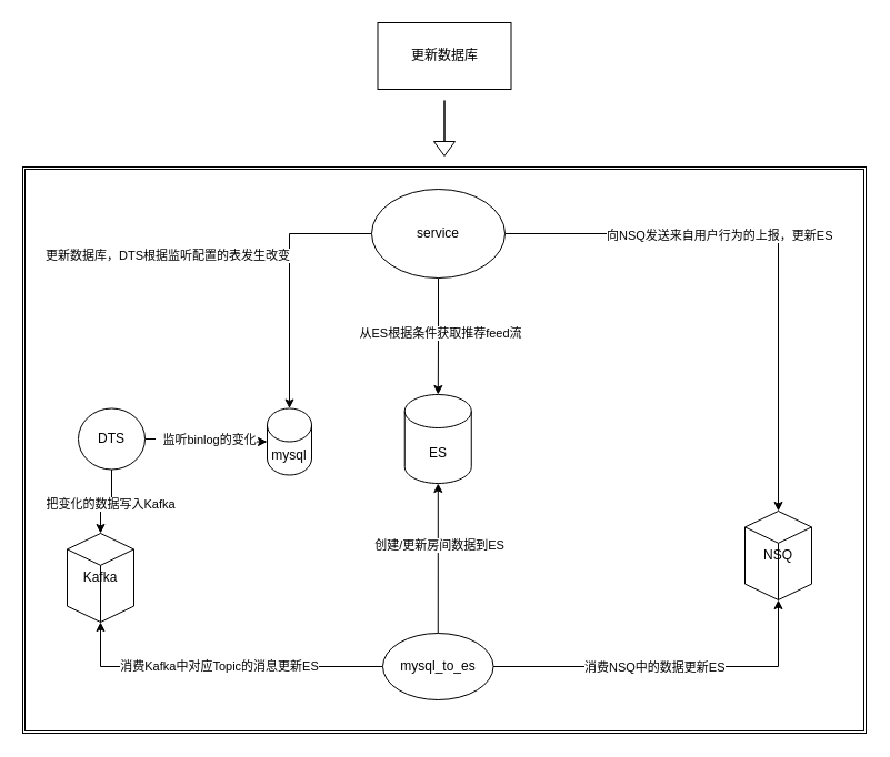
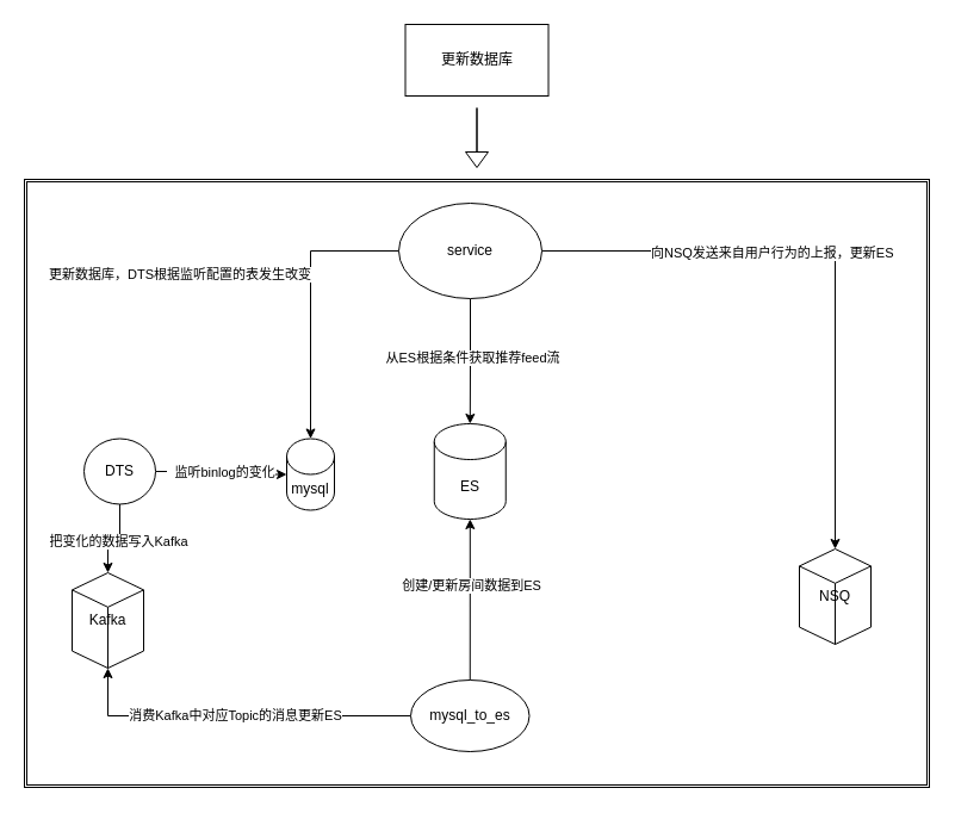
- <mxCell id="12" value="" style="edgeStyle=orthogonalEdgeStyle;rounded=0;orthogonalLoop=1;jettySize=auto;html=1;" parent="1" source="16" target="17" edge="1"><mxGeometry relative="1" as="geometry" /></mxCell>
- <mxCell id="13" value="消费NSQ中的数据更新ES" style="edgeLabel;html=1;align=left;verticalAlign=middle;resizable=0;points=[];" parent="12" vertex="1" connectable="0"><mxGeometry x="-0.492" relative="1" as="geometry"><mxPoint as="offset" /></mxGeometry></mxCell>
